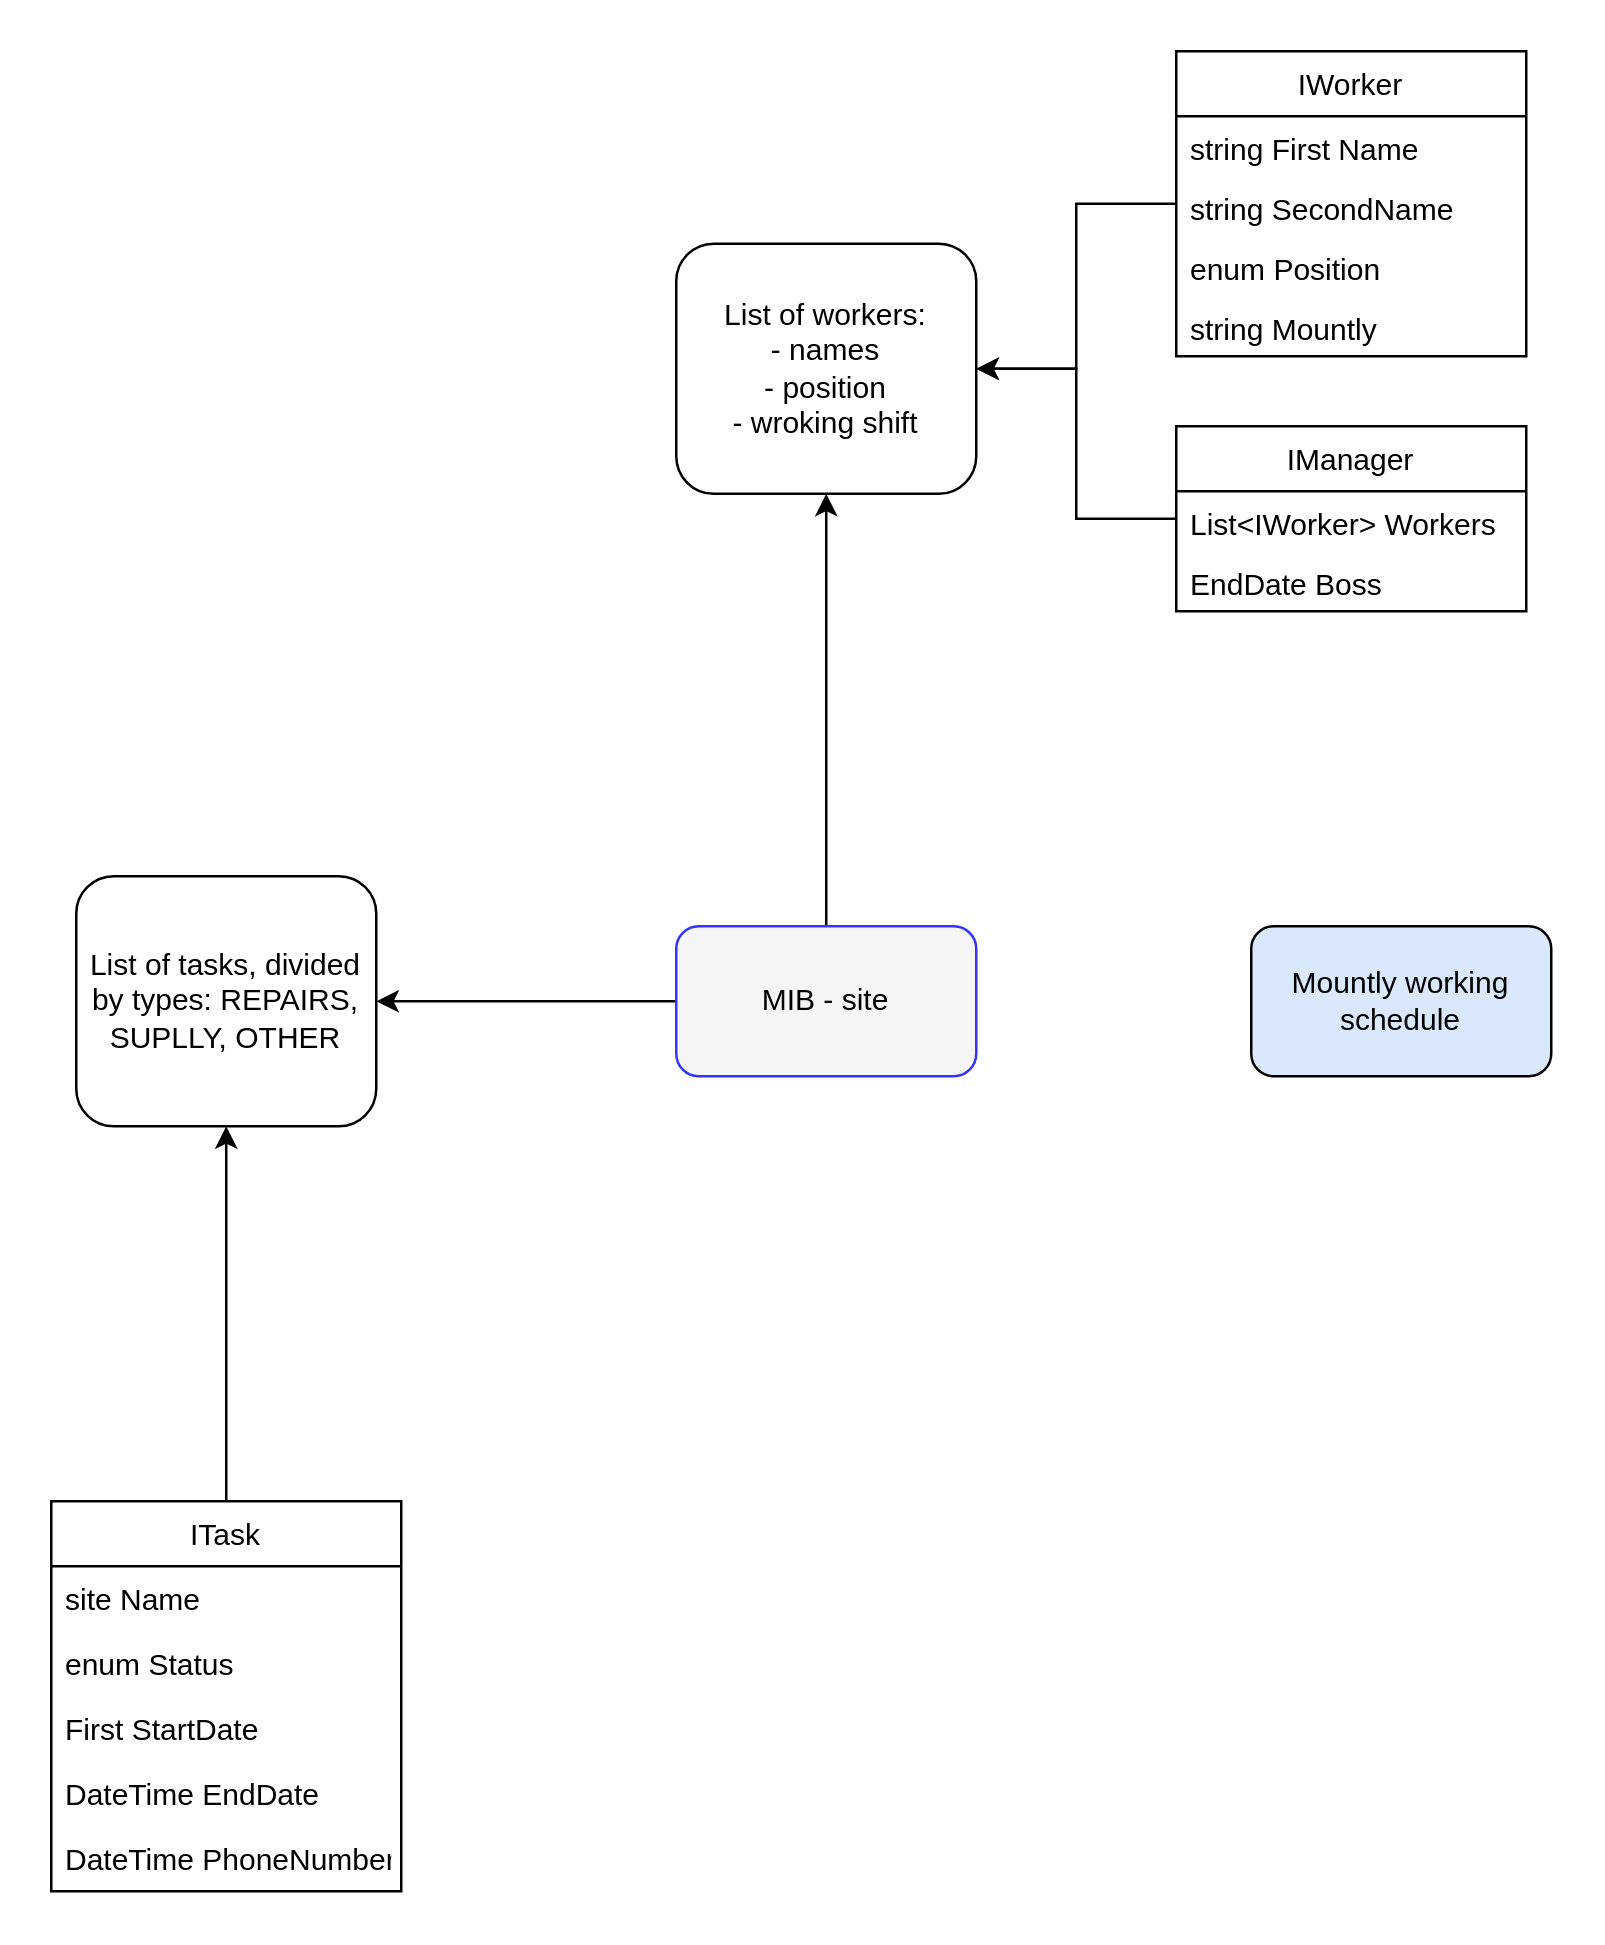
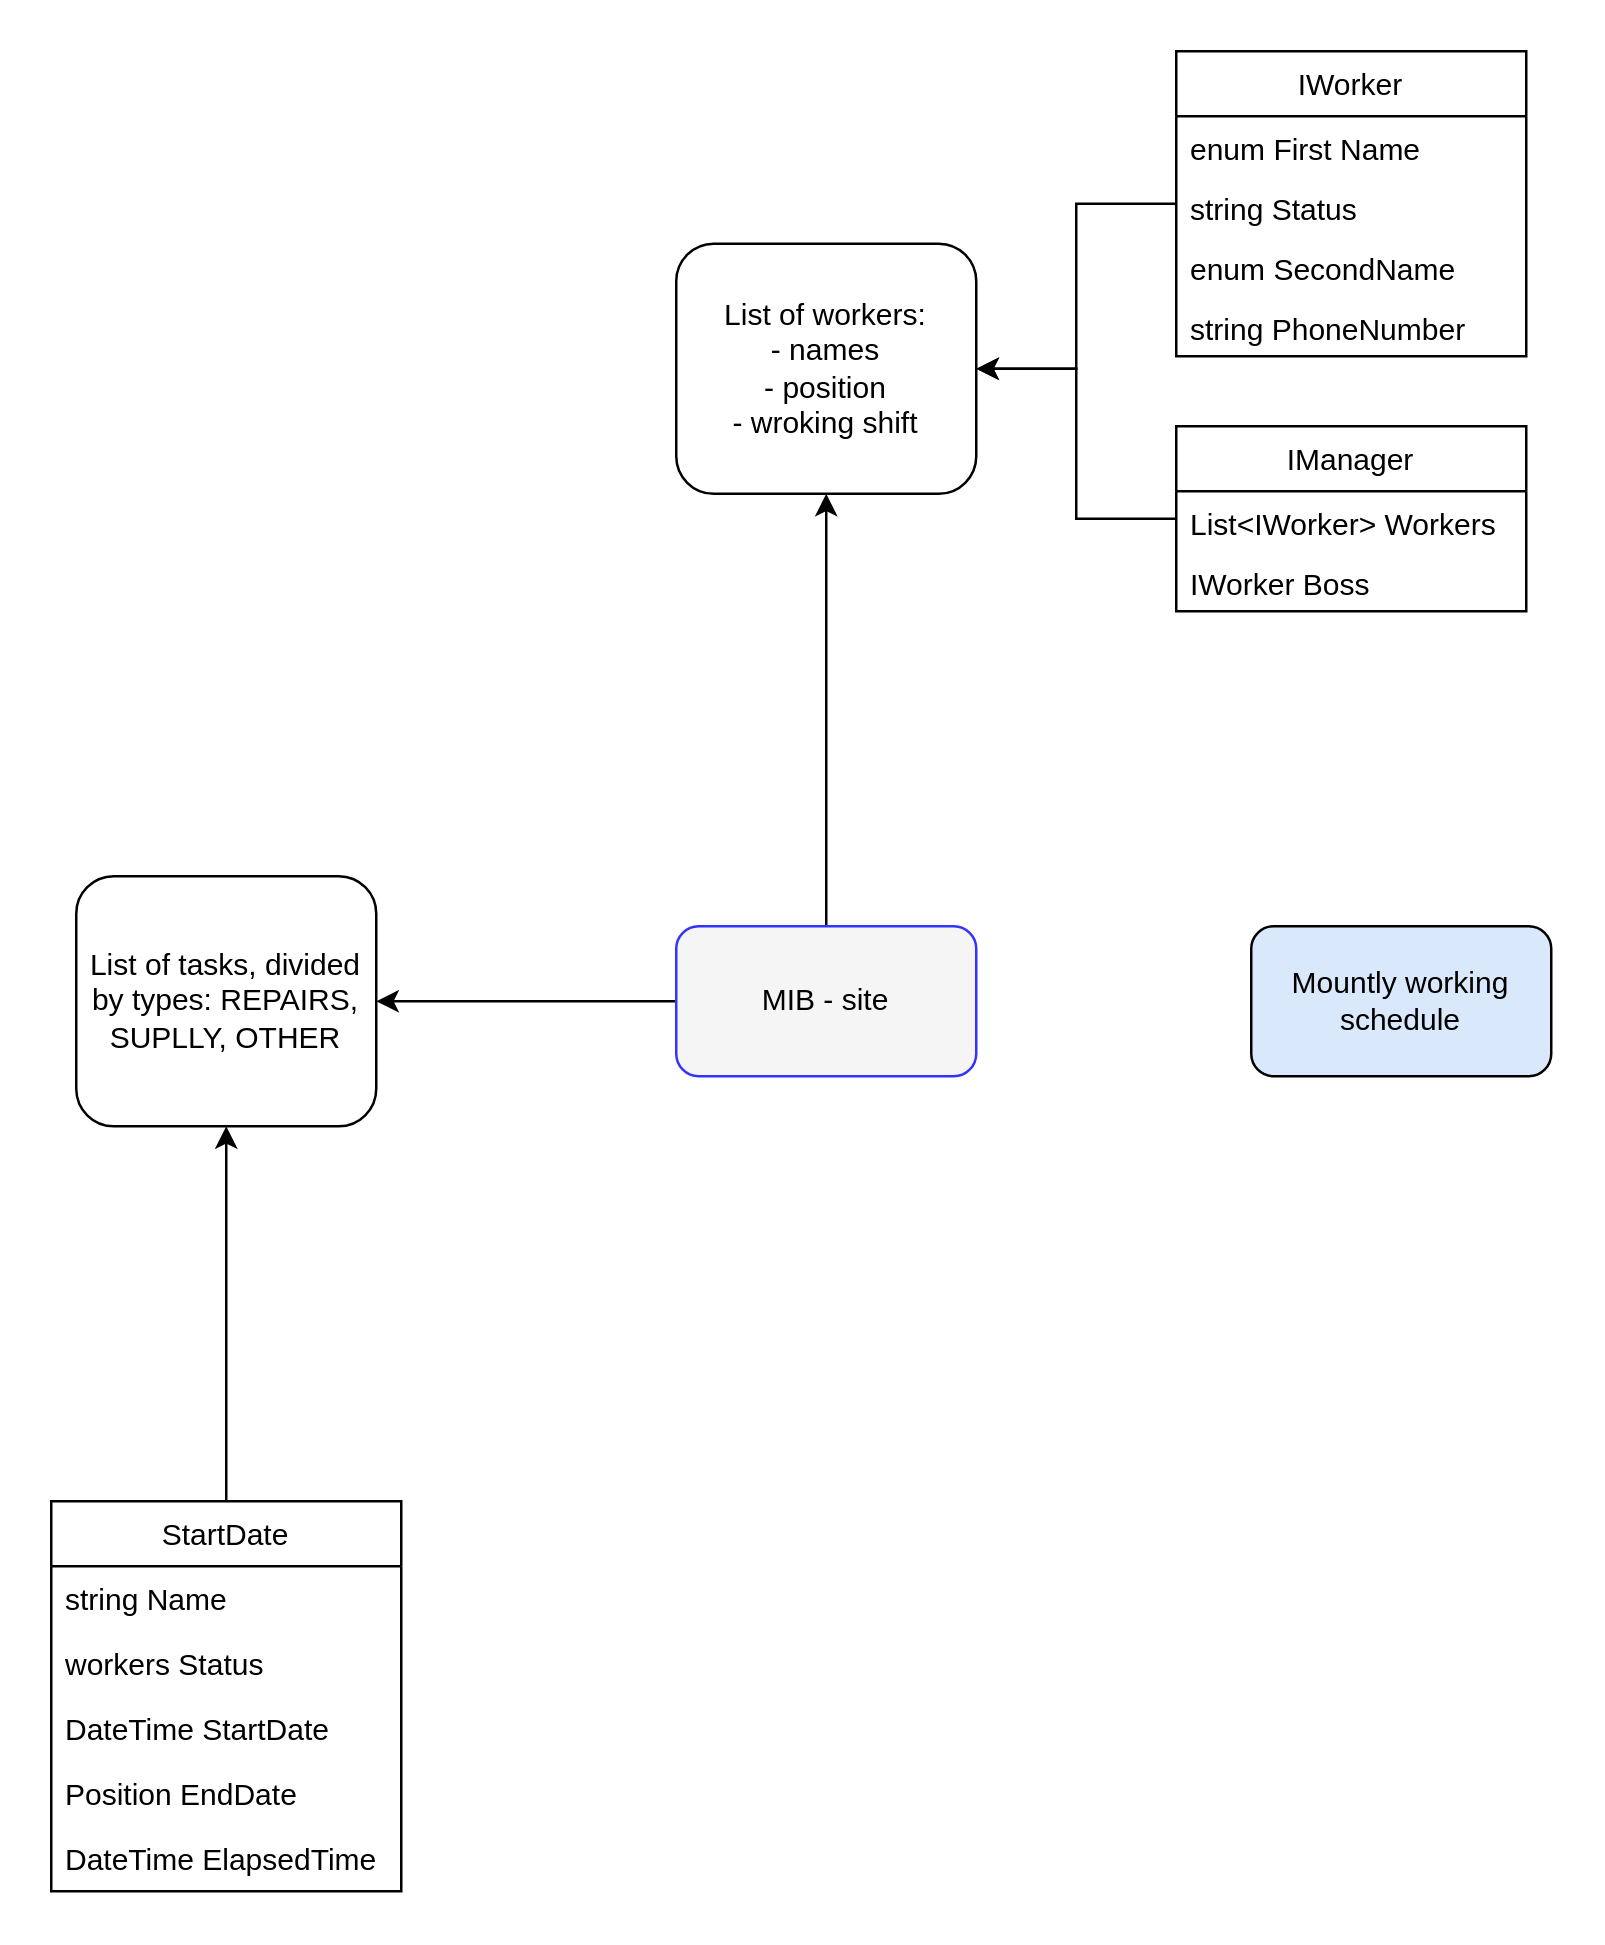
- <mxCell id="10" value="string First Name" style="text;strokeColor=none;fillColor=none;align=left;verticalAlign=top;spacingLeft=4;spacingRight=4;overflow=hidden;rotatable=0;points=[[0,0.5],[1,0.5]];portConstraint=eastwest;" vertex="1" parent="9"><mxGeometry y="26" width="140" height="24" as="geometry" /></mxCell>
+ <mxCell id="10" value="enum First Name" style="text;strokeColor=none;fillColor=none;align=left;verticalAlign=top;spacingLeft=4;spacingRight=4;overflow=hidden;rotatable=0;points=[[0,0.5],[1,0.5]];portConstraint=eastwest;" vertex="1" parent="9"><mxGeometry y="26" width="140" height="24" as="geometry" /></mxCell>
- <mxCell id="11" value="string SecondName" style="text;strokeColor=none;fillColor=none;align=left;verticalAlign=top;spacingLeft=4;spacingRight=4;overflow=hidden;rotatable=0;points=[[0,0.5],[1,0.5]];portConstraint=eastwest;" vertex="1" parent="9"><mxGeometry y="50" width="140" height="24" as="geometry" /></mxCell>
+ <mxCell id="11" value="string Status" style="text;strokeColor=none;fillColor=none;align=left;verticalAlign=top;spacingLeft=4;spacingRight=4;overflow=hidden;rotatable=0;points=[[0,0.5],[1,0.5]];portConstraint=eastwest;" vertex="1" parent="9"><mxGeometry y="50" width="140" height="24" as="geometry" /></mxCell>
- <mxCell id="12" value="enum Position" style="text;strokeColor=none;fillColor=none;align=left;verticalAlign=top;spacingLeft=4;spacingRight=4;overflow=hidden;rotatable=0;points=[[0,0.5],[1,0.5]];portConstraint=eastwest;" vertex="1" parent="9"><mxGeometry y="74" width="140" height="24" as="geometry" /></mxCell>
+ <mxCell id="12" value="enum SecondName" style="text;strokeColor=none;fillColor=none;align=left;verticalAlign=top;spacingLeft=4;spacingRight=4;overflow=hidden;rotatable=0;points=[[0,0.5],[1,0.5]];portConstraint=eastwest;" vertex="1" parent="9"><mxGeometry y="74" width="140" height="24" as="geometry" /></mxCell>
- <mxCell id="13" value="string Mountly" style="text;strokeColor=none;fillColor=none;align=left;verticalAlign=top;spacingLeft=4;spacingRight=4;overflow=hidden;rotatable=0;points=[[0,0.5],[1,0.5]];portConstraint=eastwest;" vertex="1" parent="9"><mxGeometry y="98" width="140" height="24" as="geometry" /></mxCell>
+ <mxCell id="13" value="string PhoneNumber" style="text;strokeColor=none;fillColor=none;align=left;verticalAlign=top;spacingLeft=4;spacingRight=4;overflow=hidden;rotatable=0;points=[[0,0.5],[1,0.5]];portConstraint=eastwest;" vertex="1" parent="9"><mxGeometry y="98" width="140" height="24" as="geometry" /></mxCell>
- <mxCell id="24" value="EndDate Boss" style="text;strokeColor=none;fillColor=none;align=left;verticalAlign=top;spacingLeft=4;spacingRight=4;overflow=hidden;rotatable=0;points=[[0,0.5],[1,0.5]];portConstraint=eastwest;" vertex="1" parent="22"><mxGeometry y="50" width="140" height="24" as="geometry" /></mxCell>
+ <mxCell id="24" value="IWorker Boss" style="text;strokeColor=none;fillColor=none;align=left;verticalAlign=top;spacingLeft=4;spacingRight=4;overflow=hidden;rotatable=0;points=[[0,0.5],[1,0.5]];portConstraint=eastwest;" vertex="1" parent="22"><mxGeometry y="50" width="140" height="24" as="geometry" /></mxCell>
- <mxCell id="15" value="ITask" style="swimlane;fontStyle=0;childLayout=stackLayout;horizontal=1;startSize=26;fillColor=none;horizontalStack=0;resizeParent=1;resizeParentMax=0;resizeLast=0;collapsible=1;marginBottom=0;strokeColor=#000000;" vertex="1" parent="1"><mxGeometry x="20" y="600" width="140" height="156" as="geometry" /></mxCell>
+ <mxCell id="15" value="StartDate" style="swimlane;fontStyle=0;childLayout=stackLayout;horizontal=1;startSize=26;fillColor=none;horizontalStack=0;resizeParent=1;resizeParentMax=0;resizeLast=0;collapsible=1;marginBottom=0;strokeColor=#000000;" vertex="1" parent="1"><mxGeometry x="20" y="600" width="140" height="156" as="geometry" /></mxCell>
- <mxCell id="16" value="site Name" style="text;strokeColor=none;fillColor=none;align=left;verticalAlign=top;spacingLeft=4;spacingRight=4;overflow=hidden;rotatable=0;points=[[0,0.5],[1,0.5]];portConstraint=eastwest;" vertex="1" parent="15"><mxGeometry y="26" width="140" height="26" as="geometry" /></mxCell>
+ <mxCell id="16" value="string Name" style="text;strokeColor=none;fillColor=none;align=left;verticalAlign=top;spacingLeft=4;spacingRight=4;overflow=hidden;rotatable=0;points=[[0,0.5],[1,0.5]];portConstraint=eastwest;" vertex="1" parent="15"><mxGeometry y="26" width="140" height="26" as="geometry" /></mxCell>
- <mxCell id="17" value="enum Status" style="text;strokeColor=none;fillColor=none;align=left;verticalAlign=top;spacingLeft=4;spacingRight=4;overflow=hidden;rotatable=0;points=[[0,0.5],[1,0.5]];portConstraint=eastwest;" vertex="1" parent="15"><mxGeometry y="52" width="140" height="26" as="geometry" /></mxCell>
+ <mxCell id="17" value="workers Status" style="text;strokeColor=none;fillColor=none;align=left;verticalAlign=top;spacingLeft=4;spacingRight=4;overflow=hidden;rotatable=0;points=[[0,0.5],[1,0.5]];portConstraint=eastwest;" vertex="1" parent="15"><mxGeometry y="52" width="140" height="26" as="geometry" /></mxCell>
- <mxCell id="18" value="First StartDate" style="text;strokeColor=none;fillColor=none;align=left;verticalAlign=top;spacingLeft=4;spacingRight=4;overflow=hidden;rotatable=0;points=[[0,0.5],[1,0.5]];portConstraint=eastwest;" vertex="1" parent="15"><mxGeometry y="78" width="140" height="26" as="geometry" /></mxCell>
+ <mxCell id="18" value="DateTime StartDate" style="text;strokeColor=none;fillColor=none;align=left;verticalAlign=top;spacingLeft=4;spacingRight=4;overflow=hidden;rotatable=0;points=[[0,0.5],[1,0.5]];portConstraint=eastwest;" vertex="1" parent="15"><mxGeometry y="78" width="140" height="26" as="geometry" /></mxCell>
- <mxCell id="19" value="DateTime EndDate" style="text;strokeColor=none;fillColor=none;align=left;verticalAlign=top;spacingLeft=4;spacingRight=4;overflow=hidden;rotatable=0;points=[[0,0.5],[1,0.5]];portConstraint=eastwest;" vertex="1" parent="15"><mxGeometry y="104" width="140" height="26" as="geometry" /></mxCell>
+ <mxCell id="19" value="Position EndDate" style="text;strokeColor=none;fillColor=none;align=left;verticalAlign=top;spacingLeft=4;spacingRight=4;overflow=hidden;rotatable=0;points=[[0,0.5],[1,0.5]];portConstraint=eastwest;" vertex="1" parent="15"><mxGeometry y="104" width="140" height="26" as="geometry" /></mxCell>
- <mxCell id="20" value="DateTime PhoneNumber" style="text;strokeColor=none;fillColor=none;align=left;verticalAlign=top;spacingLeft=4;spacingRight=4;overflow=hidden;rotatable=0;points=[[0,0.5],[1,0.5]];portConstraint=eastwest;" vertex="1" parent="15"><mxGeometry y="130" width="140" height="26" as="geometry" /></mxCell>
+ <mxCell id="20" value="DateTime ElapsedTime" style="text;strokeColor=none;fillColor=none;align=left;verticalAlign=top;spacingLeft=4;spacingRight=4;overflow=hidden;rotatable=0;points=[[0,0.5],[1,0.5]];portConstraint=eastwest;" vertex="1" parent="15"><mxGeometry y="130" width="140" height="26" as="geometry" /></mxCell>
